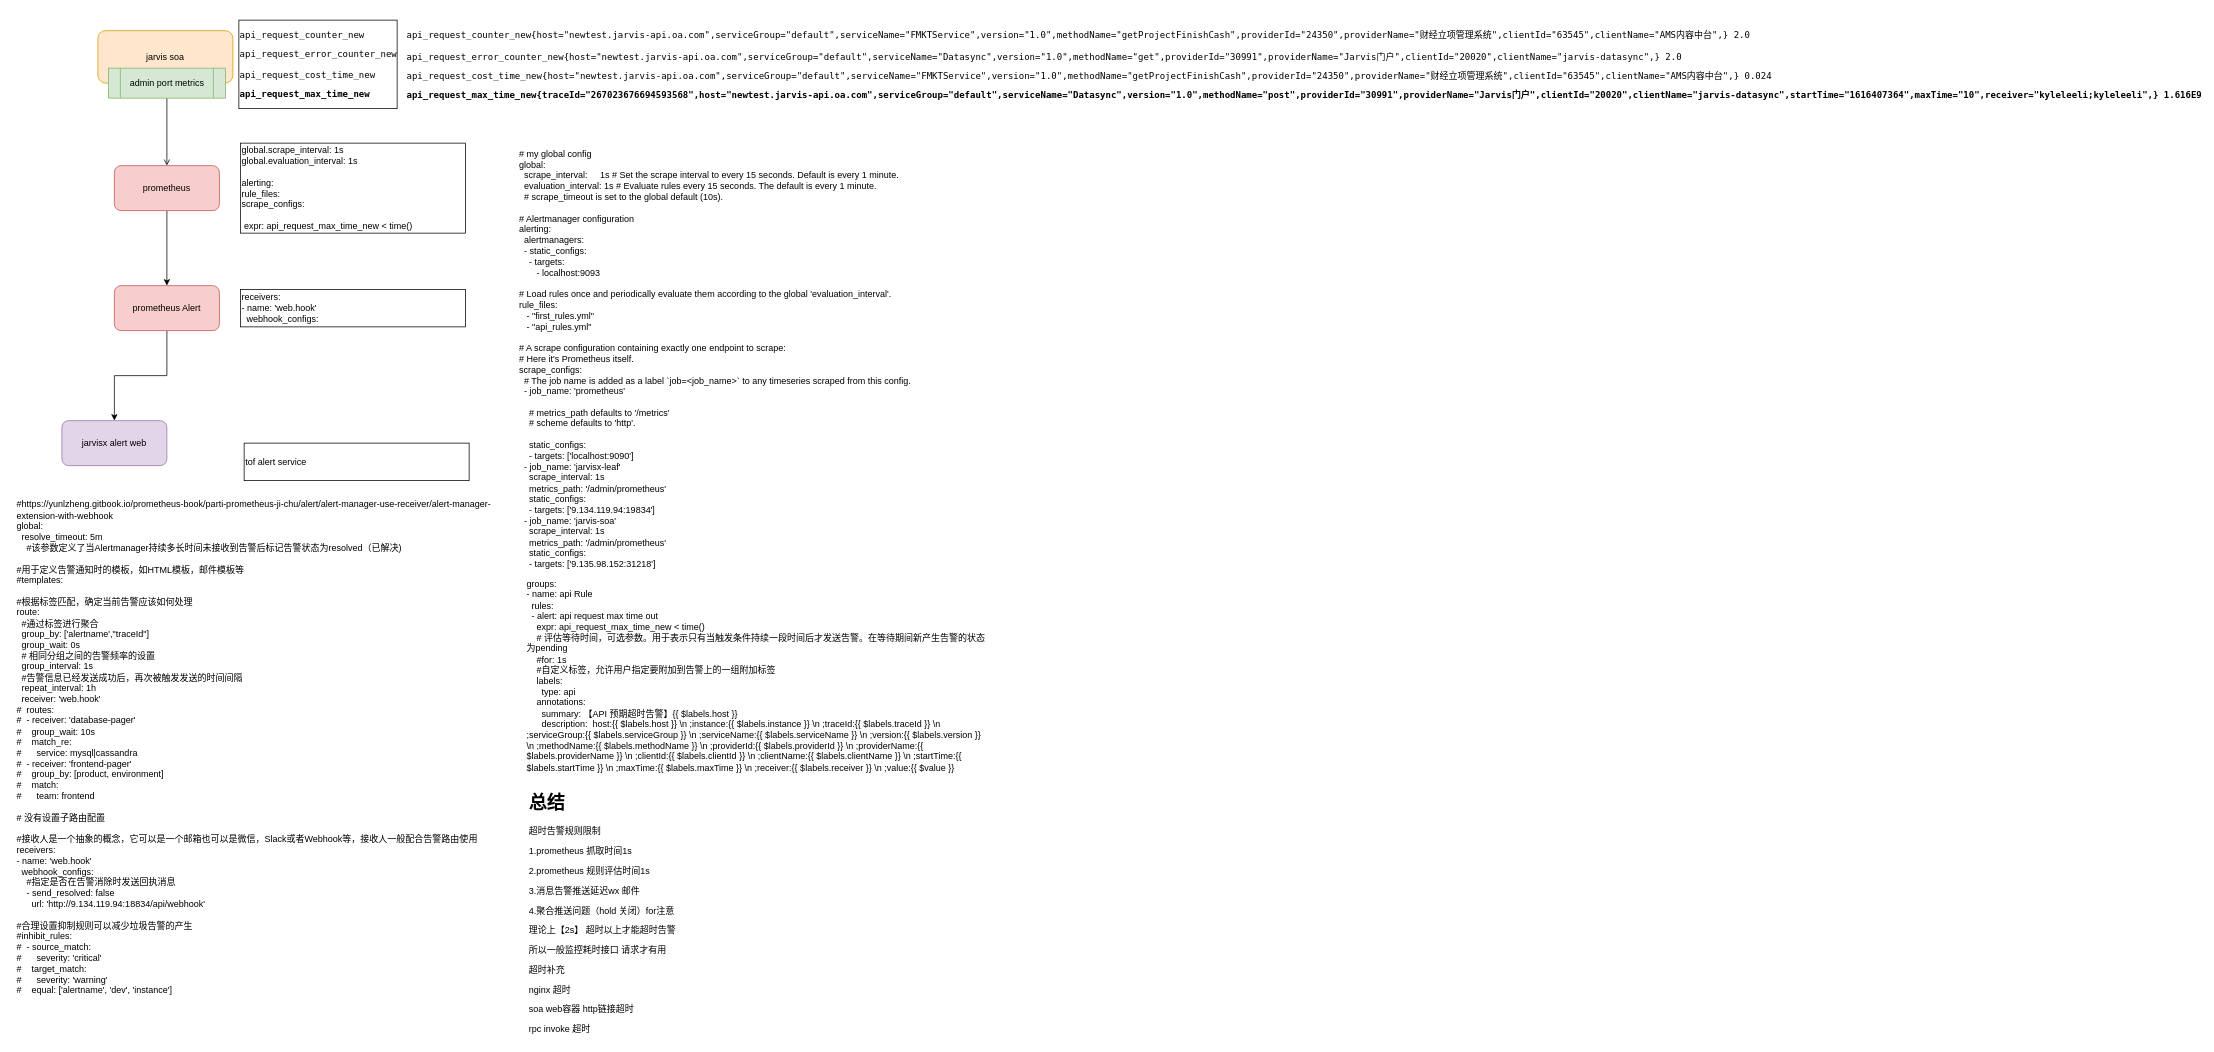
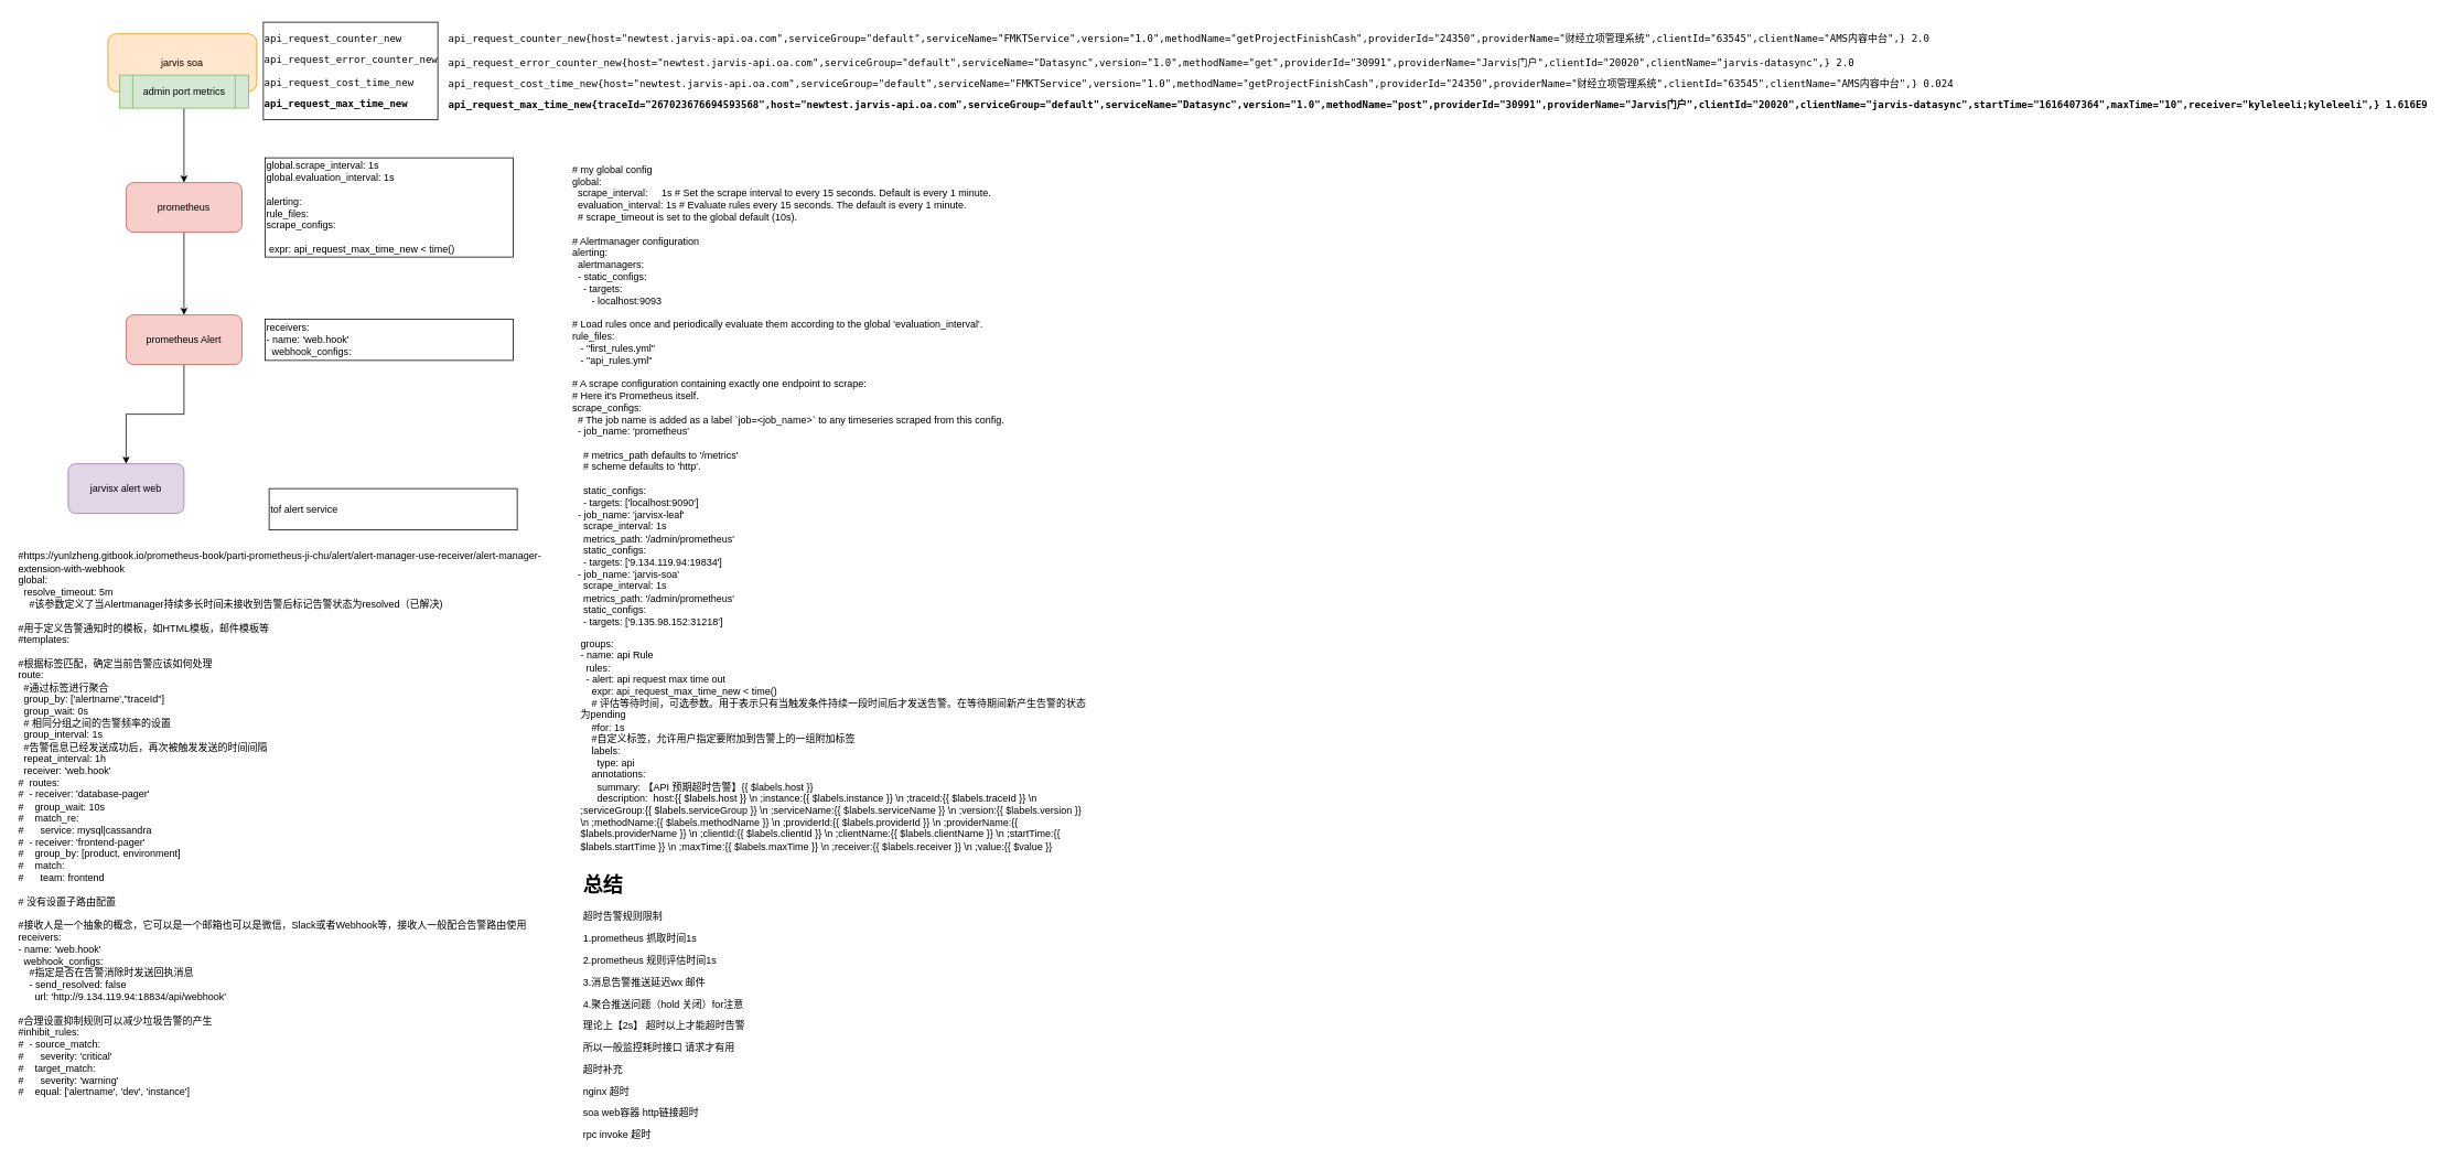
- <mxCell id="5" value="" style="edgeStyle=orthogonalEdgeStyle;rounded=0;orthogonalLoop=1;jettySize=auto;html=1;endArrow=open;" edge="1" parent="1" source="6" target="3"><mxGeometry relative="1" as="geometry" /></mxCell>
+ <mxCell id="5" value="" style="edgeStyle=orthogonalEdgeStyle;rounded=0;orthogonalLoop=1;jettySize=auto;html=1;" edge="1" parent="1" source="6" target="3"><mxGeometry relative="1" as="geometry" /></mxCell>
